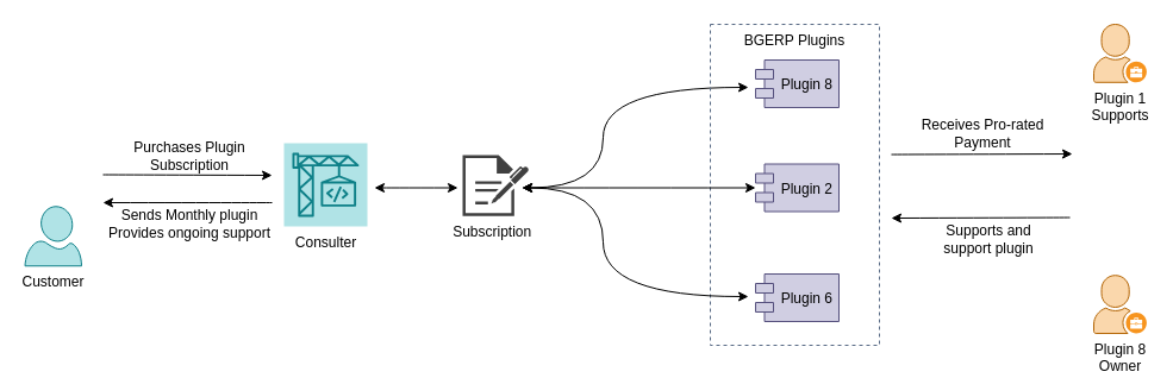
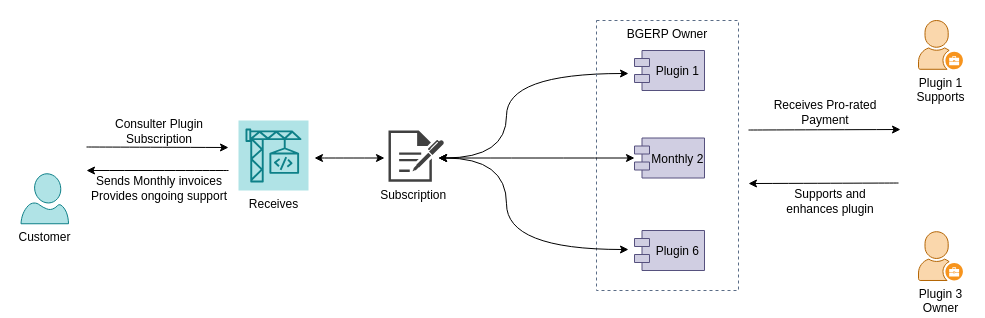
- <mxCell id="4" value="BGERP Plugins" style="fillColor=none;strokeColor=#5A6C86;dashed=1;verticalAlign=top;fontStyle=0;fontColor=#000000;" parent="1" vertex="1"><mxGeometry x="596" y="20" width="142" height="270" as="geometry" /></mxCell>
+ <mxCell id="4" value="BGERP Owner" style="fillColor=none;strokeColor=#5A6C86;dashed=1;verticalAlign=top;fontStyle=0;fontColor=#000000;" parent="1" vertex="1"><mxGeometry x="596" y="20" width="142" height="270" as="geometry" /></mxCell>
- <mxCell id="18" value="Plugin 8 " style="shape=module;align=left;spacingLeft=20;align=center;verticalAlign=middle;labelBackgroundColor=none;fillColor=#d0cee2;jettyWidth=15;jettyHeight=8;strokeColor=#56517e;" parent="1" vertex="1"><mxGeometry x="634" y="50" width="70" height="40" as="geometry" /></mxCell>
+ <mxCell id="18" value="Plugin 1 " style="shape=module;align=left;spacingLeft=20;align=center;verticalAlign=middle;labelBackgroundColor=none;fillColor=#d0cee2;jettyWidth=15;jettyHeight=8;strokeColor=#56517e;" parent="1" vertex="1"><mxGeometry x="634" y="50" width="70" height="40" as="geometry" /></mxCell>
- <mxCell id="6" value="Purchases Plugin &lt;br&gt;Subscription" style="text;html=1;strokeColor=none;fillColor=none;align=center;verticalAlign=middle;whiteSpace=wrap;rounded=0;" parent="1" vertex="1"><mxGeometry x="99" y="116.25" width="120" height="30" as="geometry" /></mxCell>
+ <mxCell id="6" value="Consulter Plugin &lt;br&gt;Subscription" style="text;html=1;strokeColor=none;fillColor=none;align=center;verticalAlign=middle;whiteSpace=wrap;rounded=0;" parent="1" vertex="1"><mxGeometry x="99" y="116.25" width="120" height="30" as="geometry" /></mxCell>
- <mxCell id="19" value="Plugin 2 " style="shape=module;align=left;spacingLeft=20;align=center;verticalAlign=middle;labelBackgroundColor=none;fillColor=#d0cee2;jettyWidth=15;jettyHeight=8;strokeColor=#56517e;" parent="1" vertex="1"><mxGeometry x="634" y="137.5" width="70" height="40" as="geometry" /></mxCell>
+ <mxCell id="19" value="Monthly 2 " style="shape=module;align=left;spacingLeft=20;align=center;verticalAlign=middle;labelBackgroundColor=none;fillColor=#d0cee2;jettyWidth=15;jettyHeight=8;strokeColor=#56517e;" parent="1" vertex="1"><mxGeometry x="634" y="137.5" width="70" height="40" as="geometry" /></mxCell>
- <mxCell id="8" value="Sends Monthly plugin&lt;br&gt;Provides ongoing support" style="text;html=1;strokeColor=none;fillColor=none;align=center;verticalAlign=middle;whiteSpace=wrap;rounded=0;" parent="1" vertex="1"><mxGeometry x="80" y="173" width="158" height="30" as="geometry" /></mxCell>
+ <mxCell id="8" value="Sends Monthly invoices&lt;br&gt;Provides ongoing support" style="text;html=1;strokeColor=none;fillColor=none;align=center;verticalAlign=middle;whiteSpace=wrap;rounded=0;" parent="1" vertex="1"><mxGeometry x="80" y="173" width="158" height="30" as="geometry" /></mxCell>
- <mxCell id="12" value="Supports and &lt;br&gt;support plugin" style="text;html=1;strokeColor=none;fillColor=none;align=center;verticalAlign=middle;whiteSpace=wrap;rounded=0;" parent="1" vertex="1"><mxGeometry x="769" y="187.5" width="122" height="27" as="geometry" /></mxCell>
+ <mxCell id="12" value="Supports and &lt;br&gt;enhances plugin" style="text;html=1;strokeColor=none;fillColor=none;align=center;verticalAlign=middle;whiteSpace=wrap;rounded=0;" parent="1" vertex="1"><mxGeometry x="769" y="187.5" width="122" height="27" as="geometry" /></mxCell>
- <mxCell id="21" value="Consulter" style="sketch=0;points=[[0,0,0],[0.25,0,0],[0.5,0,0],[0.75,0,0],[1,0,0],[0,1,0],[0.25,1,0],[0.5,1,0],[0.75,1,0],[1,1,0],[0,0.25,0],[0,0.5,0],[0,0.75,0],[1,0.25,0],[1,0.5,0],[1,0.75,0]];outlineConnect=0;gradientDirection=north;fillColor=#b0e3e6;strokeColor=#0e8088;dashed=0;verticalLabelPosition=bottom;verticalAlign=top;align=center;html=1;fontSize=12;fontStyle=0;aspect=fixed;shape=mxgraph.aws4.resourceIcon;resIcon=mxgraph.aws4.codebuild;labelBackgroundColor=none;" parent="1" vertex="1"><mxGeometry x="238" y="120" width="70" height="70" as="geometry" /></mxCell>
+ <mxCell id="21" value="Receives" style="sketch=0;points=[[0,0,0],[0.25,0,0],[0.5,0,0],[0.75,0,0],[1,0,0],[0,1,0],[0.25,1,0],[0.5,1,0],[0.75,1,0],[1,1,0],[0,0.25,0],[0,0.5,0],[0,0.75,0],[1,0.25,0],[1,0.5,0],[1,0.75,0]];outlineConnect=0;gradientDirection=north;fillColor=#b0e3e6;strokeColor=#0e8088;dashed=0;verticalLabelPosition=bottom;verticalAlign=top;align=center;html=1;fontSize=12;fontStyle=0;aspect=fixed;shape=mxgraph.aws4.resourceIcon;resIcon=mxgraph.aws4.codebuild;labelBackgroundColor=none;" parent="1" vertex="1"><mxGeometry x="238" y="120" width="70" height="70" as="geometry" /></mxCell>
- <mxCell id="17" value="Plugin 8&lt;br&gt;Owner" style="shadow=0;dashed=0;html=1;strokeColor=#b46504;fillColor=#fad7ac;labelPosition=center;verticalLabelPosition=bottom;verticalAlign=top;align=center;outlineConnect=0;shape=mxgraph.veeam.company_owner;labelBackgroundColor=none;direction=east;" parent="1" vertex="1"><mxGeometry x="918" y="231.2" width="44.4" height="48.8" as="geometry" /></mxCell>
+ <mxCell id="17" value="Plugin 3&lt;br&gt;Owner" style="shadow=0;dashed=0;html=1;strokeColor=#b46504;fillColor=#fad7ac;labelPosition=center;verticalLabelPosition=bottom;verticalAlign=top;align=center;outlineConnect=0;shape=mxgraph.veeam.company_owner;labelBackgroundColor=none;direction=east;" parent="1" vertex="1"><mxGeometry x="918" y="231.2" width="44.4" height="48.8" as="geometry" /></mxCell>
